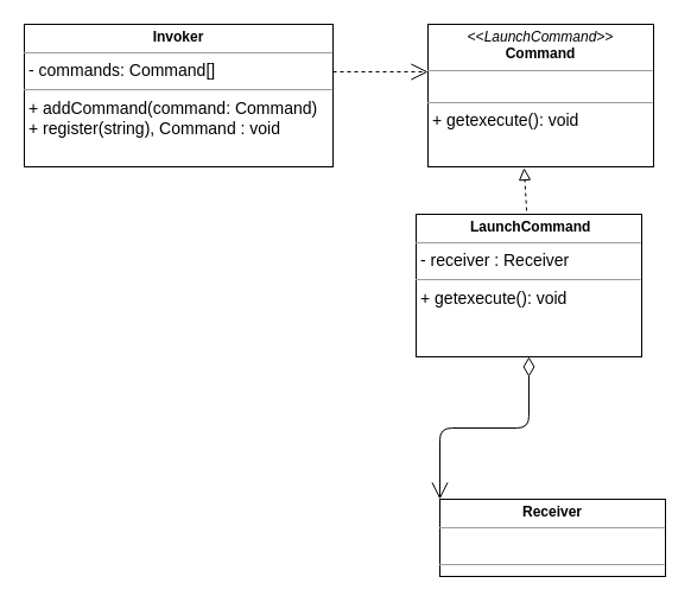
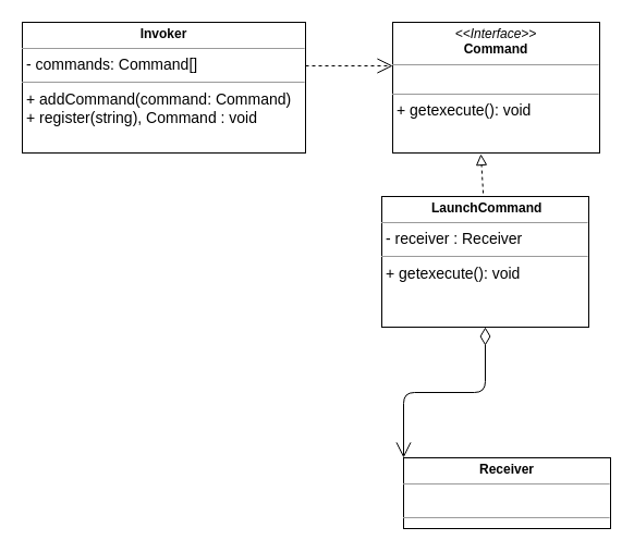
- <mxCell id="2" value="&lt;p style=&quot;margin: 0px ; margin-top: 4px ; text-align: center&quot;&gt;&lt;i&gt;&amp;lt;&amp;lt;LaunchCommand&amp;gt;&amp;gt;&lt;/i&gt;&lt;br&gt;&lt;b&gt;Command&lt;/b&gt;&lt;/p&gt;&lt;hr size=&quot;1&quot;&gt;&lt;p style=&quot;margin: 0px ; margin-left: 4px&quot;&gt;&lt;br&gt;&lt;/p&gt;&lt;hr size=&quot;1&quot;&gt;&lt;p style=&quot;margin: 0px 0px 0px 4px ; font-size: 14px&quot;&gt;+ getexecute(): void&lt;br&gt;&lt;br&gt;&lt;/p&gt;" style="verticalAlign=top;align=left;overflow=fill;fontSize=12;fontFamily=Helvetica;html=1;" parent="1" vertex="1"><mxGeometry x="360" y="20" width="190" height="120" as="geometry" /></mxCell>
+ <mxCell id="2" value="&lt;p style=&quot;margin: 0px ; margin-top: 4px ; text-align: center&quot;&gt;&lt;i&gt;&amp;lt;&amp;lt;Interface&amp;gt;&amp;gt;&lt;/i&gt;&lt;br&gt;&lt;b&gt;Command&lt;/b&gt;&lt;/p&gt;&lt;hr size=&quot;1&quot;&gt;&lt;p style=&quot;margin: 0px ; margin-left: 4px&quot;&gt;&lt;br&gt;&lt;/p&gt;&lt;hr size=&quot;1&quot;&gt;&lt;p style=&quot;margin: 0px 0px 0px 4px ; font-size: 14px&quot;&gt;+ getexecute(): void&lt;br&gt;&lt;br&gt;&lt;/p&gt;" style="verticalAlign=top;align=left;overflow=fill;fontSize=12;fontFamily=Helvetica;html=1;" parent="1" vertex="1"><mxGeometry x="360" y="20" width="190" height="120" as="geometry" /></mxCell>
